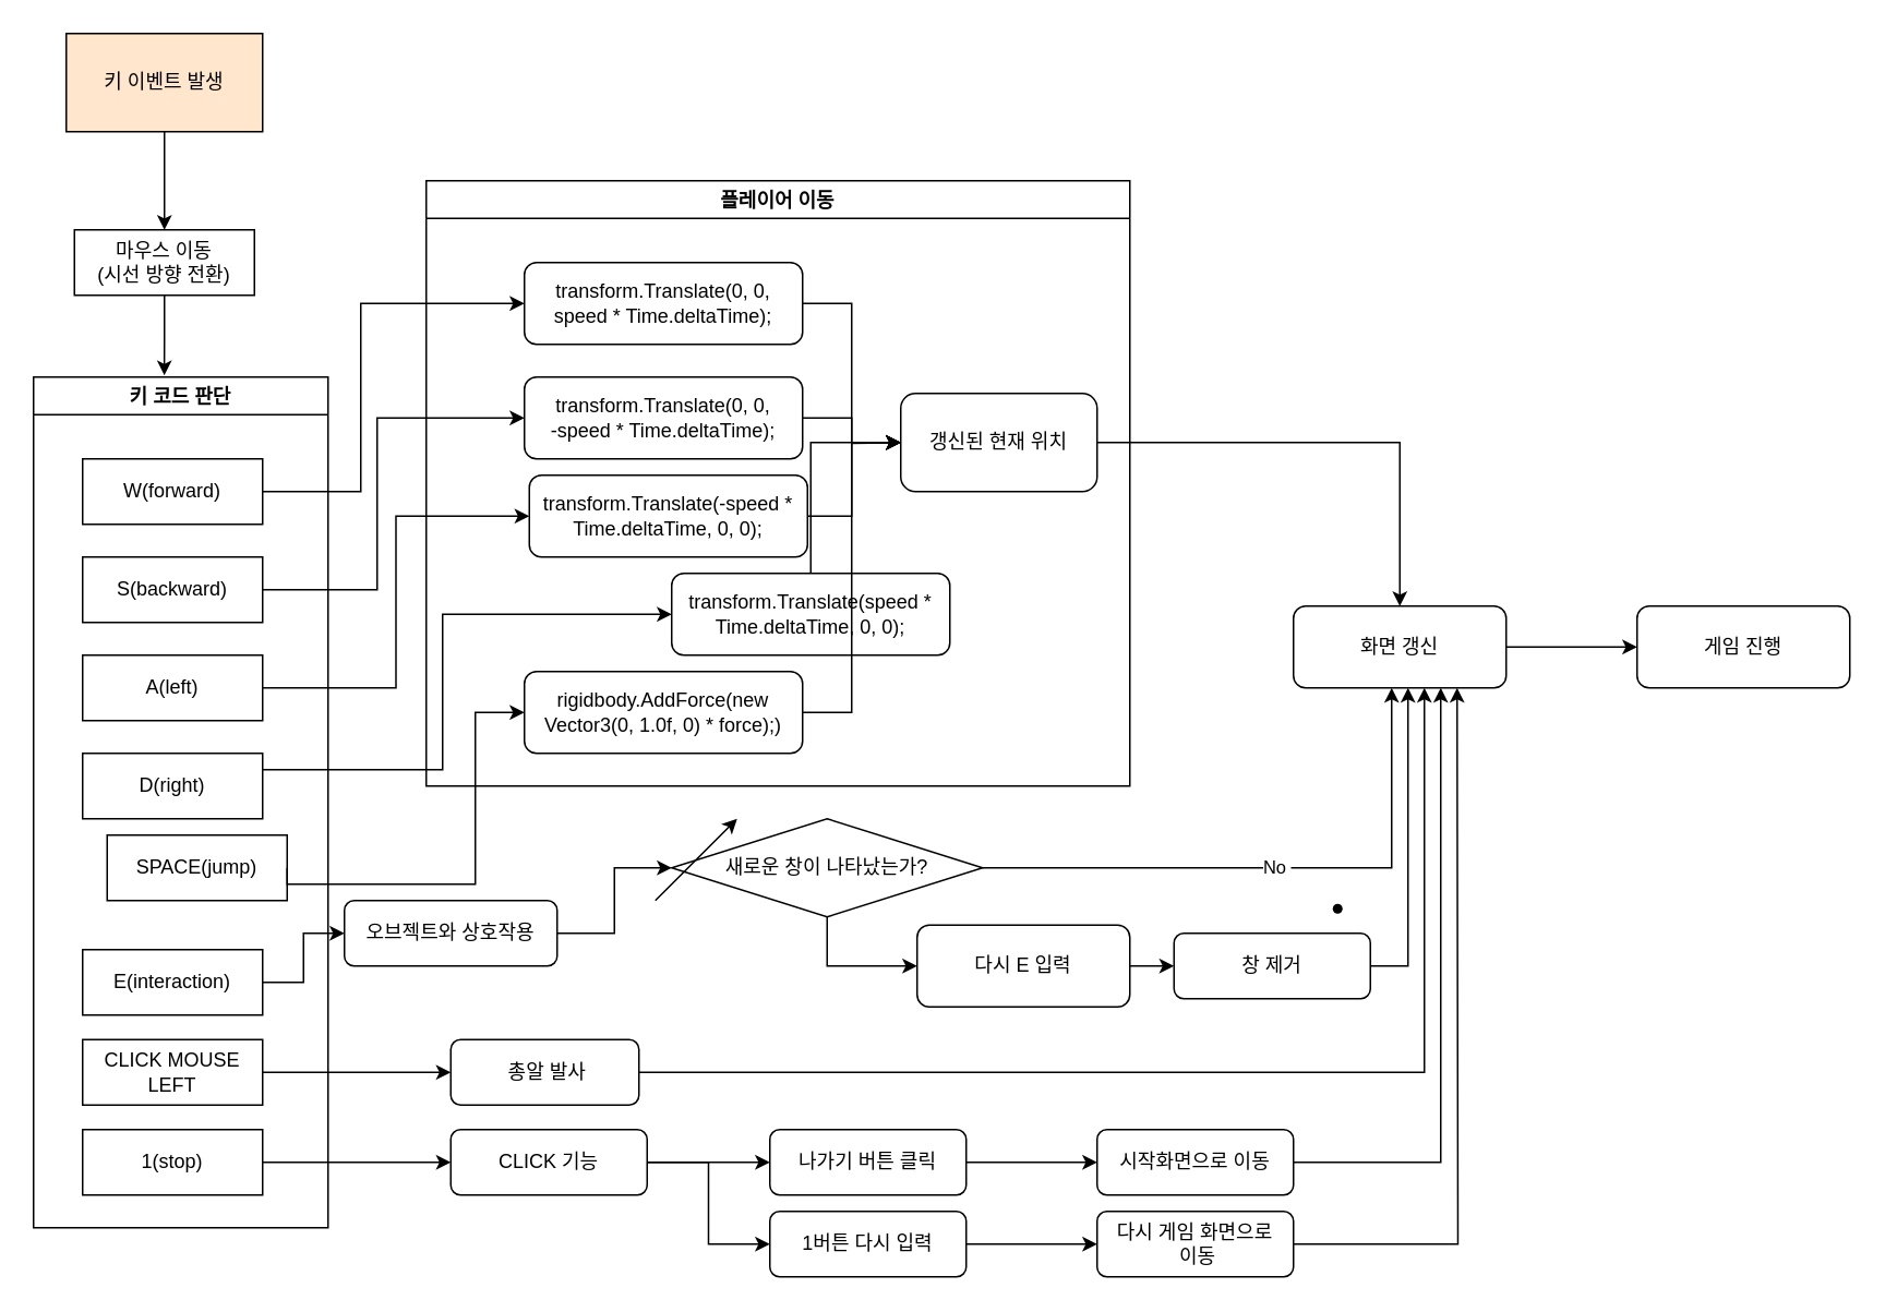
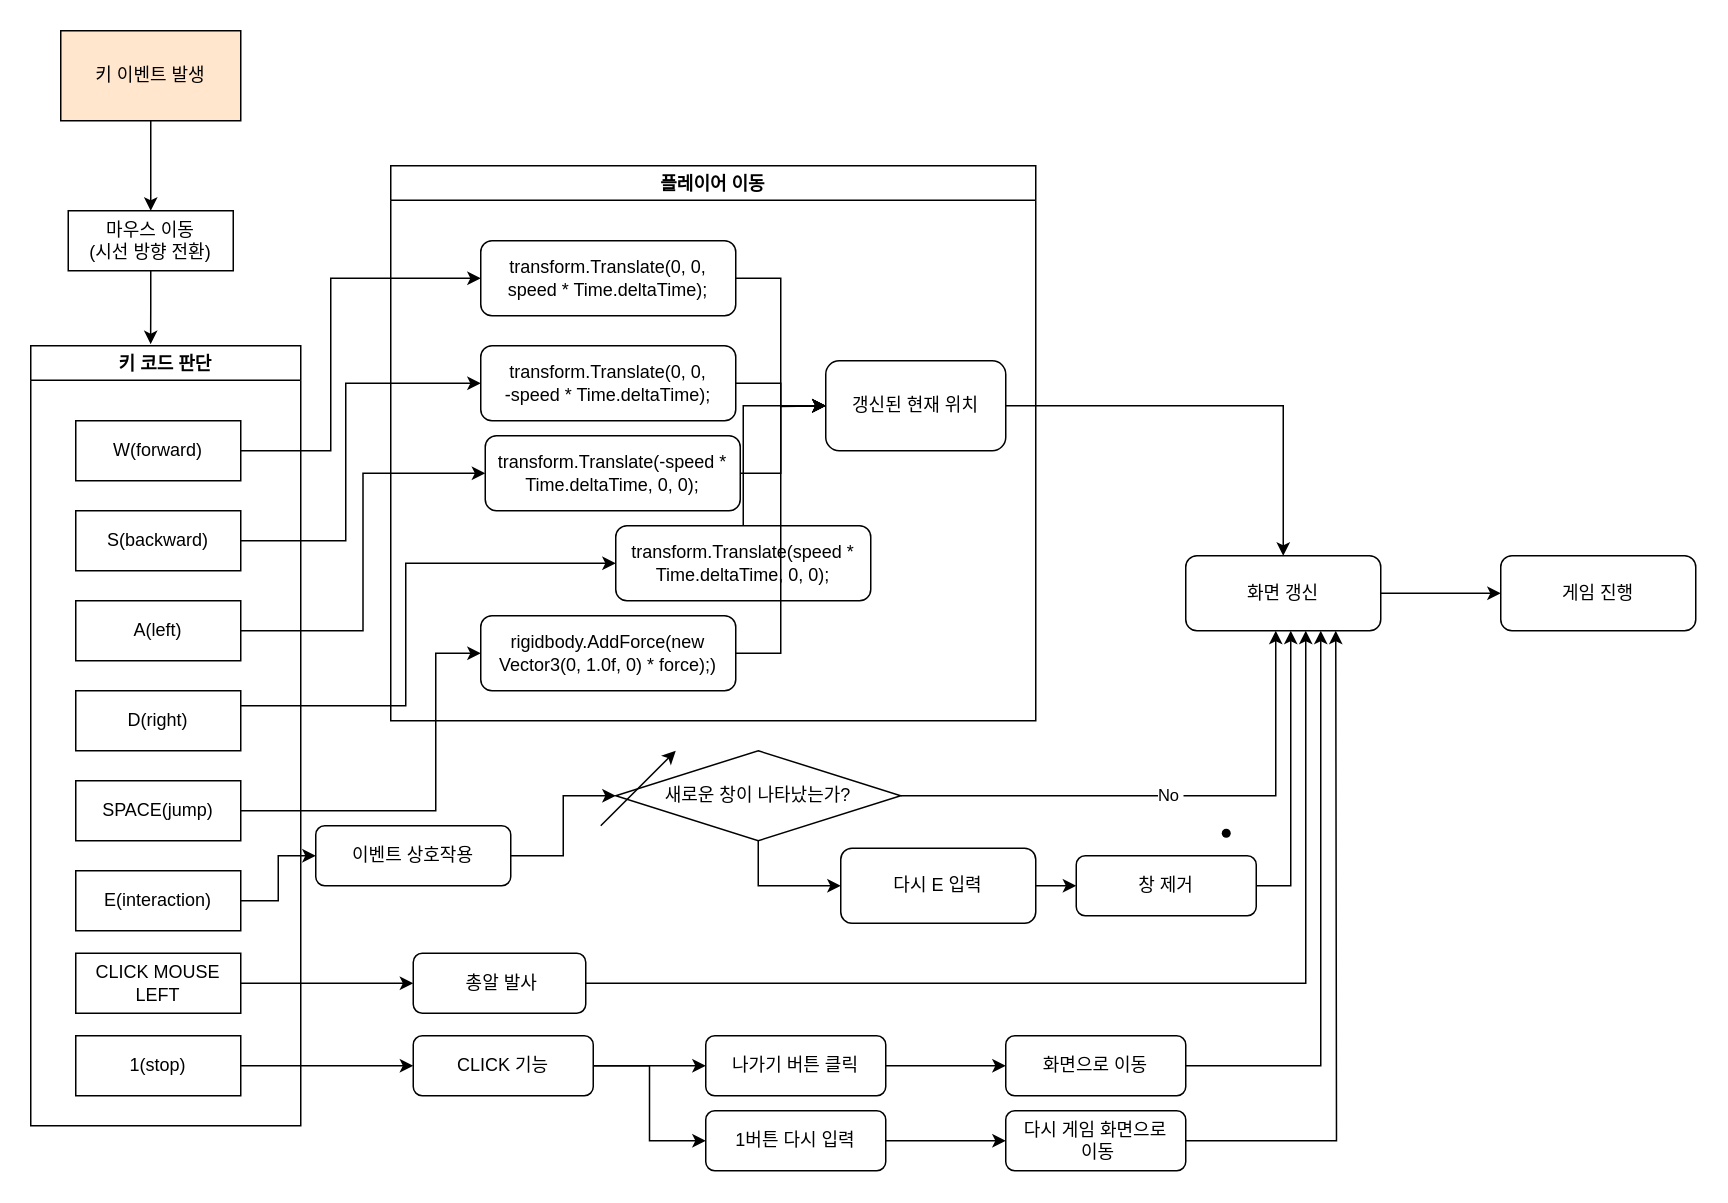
- <mxCell id="10" value="&lt;font style=&quot;vertical-align: inherit&quot;&gt;&lt;font style=&quot;vertical-align: inherit&quot;&gt;&lt;font style=&quot;vertical-align: inherit&quot;&gt;&lt;font style=&quot;vertical-align: inherit&quot;&gt;SPACE(jump)&lt;/font&gt;&lt;/font&gt;&lt;/font&gt;&lt;/font&gt;" style="rounded=0;whiteSpace=wrap;html=1;" vertex="1" parent="4"><mxGeometry x="45" y="280" width="110" height="40" as="geometry" /></mxCell>
+ <mxCell id="10" value="&lt;font style=&quot;vertical-align: inherit&quot;&gt;&lt;font style=&quot;vertical-align: inherit&quot;&gt;&lt;font style=&quot;vertical-align: inherit&quot;&gt;&lt;font style=&quot;vertical-align: inherit&quot;&gt;SPACE(jump)&lt;/font&gt;&lt;/font&gt;&lt;/font&gt;&lt;/font&gt;" style="rounded=0;whiteSpace=wrap;html=1;" vertex="1" parent="4"><mxGeometry x="30" y="290" width="110" height="40" as="geometry" /></mxCell>
- <mxCell id="33" value="&lt;font style=&quot;vertical-align: inherit&quot;&gt;&lt;font style=&quot;vertical-align: inherit&quot;&gt;오브젝트와 상호작용&lt;/font&gt;&lt;/font&gt;" style="rounded=1;whiteSpace=wrap;html=1;" vertex="1" parent="1"><mxGeometry x="210" y="550" width="130" height="40" as="geometry" /></mxCell>
+ <mxCell id="33" value="&lt;font style=&quot;vertical-align: inherit&quot;&gt;&lt;font style=&quot;vertical-align: inherit&quot;&gt;이벤트 상호작용&lt;/font&gt;&lt;/font&gt;" style="rounded=1;whiteSpace=wrap;html=1;" vertex="1" parent="1"><mxGeometry x="210" y="550" width="130" height="40" as="geometry" /></mxCell>
- <mxCell id="58" value="&lt;font style=&quot;vertical-align: inherit&quot;&gt;&lt;font style=&quot;vertical-align: inherit&quot;&gt;시작화면으로 이동&lt;/font&gt;&lt;/font&gt;" style="whiteSpace=wrap;html=1;rounded=1;" vertex="1" parent="1"><mxGeometry x="670" y="690" width="120" height="40" as="geometry" /></mxCell>
+ <mxCell id="58" value="&lt;font style=&quot;vertical-align: inherit&quot;&gt;&lt;font style=&quot;vertical-align: inherit&quot;&gt;화면으로 이동&lt;/font&gt;&lt;/font&gt;" style="whiteSpace=wrap;html=1;rounded=1;" vertex="1" parent="1"><mxGeometry x="670" y="690" width="120" height="40" as="geometry" /></mxCell>
